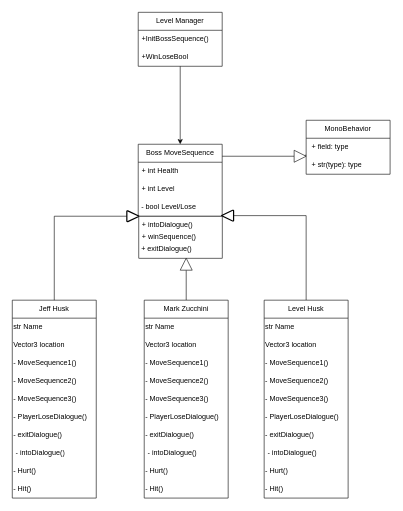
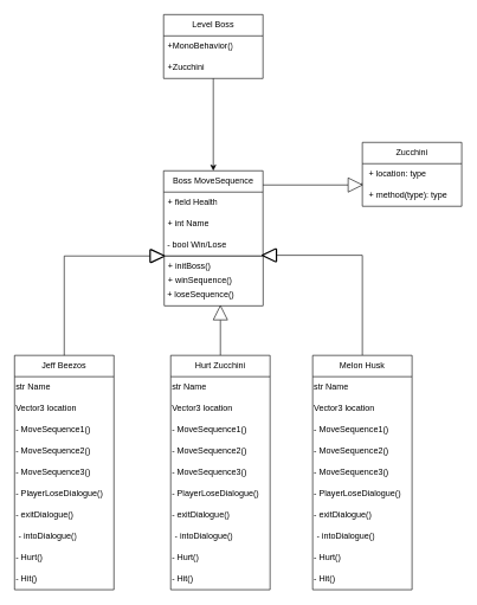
- <mxCell id="3" value="Level Manager" style="swimlane;fontStyle=0;childLayout=stackLayout;horizontal=1;startSize=30;horizontalStack=0;resizeParent=1;resizeParentMax=0;resizeLast=0;collapsible=1;marginBottom=0;whiteSpace=wrap;html=1;" vertex="1" parent="1"><mxGeometry x="230" y="20" width="140" height="90" as="geometry" /></mxCell>
+ <mxCell id="3" value="Level Boss" style="swimlane;fontStyle=0;childLayout=stackLayout;horizontal=1;startSize=30;horizontalStack=0;resizeParent=1;resizeParentMax=0;resizeLast=0;collapsible=1;marginBottom=0;whiteSpace=wrap;html=1;" vertex="1" parent="1"><mxGeometry x="230" y="20" width="140" height="90" as="geometry" /></mxCell>
- <mxCell id="4" value="+InitBossSequence()" style="text;strokeColor=none;fillColor=none;align=left;verticalAlign=middle;spacingLeft=4;spacingRight=4;overflow=hidden;points=[[0,0.5],[1,0.5]];portConstraint=eastwest;rotatable=0;whiteSpace=wrap;html=1;" vertex="1" parent="3"><mxGeometry y="30" width="140" height="30" as="geometry" /></mxCell>
+ <mxCell id="4" value="+MonoBehavior()" style="text;strokeColor=none;fillColor=none;align=left;verticalAlign=middle;spacingLeft=4;spacingRight=4;overflow=hidden;points=[[0,0.5],[1,0.5]];portConstraint=eastwest;rotatable=0;whiteSpace=wrap;html=1;" vertex="1" parent="3"><mxGeometry y="30" width="140" height="30" as="geometry" /></mxCell>
- <mxCell id="5" value="+WinLoseBool" style="text;strokeColor=none;fillColor=none;align=left;verticalAlign=middle;spacingLeft=4;spacingRight=4;overflow=hidden;points=[[0,0.5],[1,0.5]];portConstraint=eastwest;rotatable=0;whiteSpace=wrap;html=1;" vertex="1" parent="3"><mxGeometry y="60" width="140" height="30" as="geometry" /></mxCell>
+ <mxCell id="5" value="+Zucchini" style="text;strokeColor=none;fillColor=none;align=left;verticalAlign=middle;spacingLeft=4;spacingRight=4;overflow=hidden;points=[[0,0.5],[1,0.5]];portConstraint=eastwest;rotatable=0;whiteSpace=wrap;html=1;" vertex="1" parent="3"><mxGeometry y="60" width="140" height="30" as="geometry" /></mxCell>
- <mxCell id="31" value="MonoBehavior" style="swimlane;fontStyle=0;childLayout=stackLayout;horizontal=1;startSize=30;horizontalStack=0;resizeParent=1;resizeParentMax=0;resizeLast=0;collapsible=1;marginBottom=0;whiteSpace=wrap;html=1;" vertex="1" parent="1"><mxGeometry x="510" y="200" width="140" height="90" as="geometry" /></mxCell>
+ <mxCell id="31" value="Zucchini" style="swimlane;fontStyle=0;childLayout=stackLayout;horizontal=1;startSize=30;horizontalStack=0;resizeParent=1;resizeParentMax=0;resizeLast=0;collapsible=1;marginBottom=0;whiteSpace=wrap;html=1;" vertex="1" parent="1"><mxGeometry x="510" y="200" width="140" height="90" as="geometry" /></mxCell>
- <mxCell id="32" value="&amp;nbsp;+ field: type" style="text;strokeColor=none;fillColor=none;align=left;verticalAlign=middle;spacingLeft=4;spacingRight=4;overflow=hidden;points=[[0,0.5],[1,0.5]];portConstraint=eastwest;rotatable=0;whiteSpace=wrap;html=1;" vertex="1" parent="31"><mxGeometry y="30" width="140" height="30" as="geometry" /></mxCell>
+ <mxCell id="32" value="&amp;nbsp;+ location: type" style="text;strokeColor=none;fillColor=none;align=left;verticalAlign=middle;spacingLeft=4;spacingRight=4;overflow=hidden;points=[[0,0.5],[1,0.5]];portConstraint=eastwest;rotatable=0;whiteSpace=wrap;html=1;" vertex="1" parent="31"><mxGeometry y="30" width="140" height="30" as="geometry" /></mxCell>
- <mxCell id="33" value="&amp;nbsp;+ str(type): type" style="text;strokeColor=none;fillColor=none;align=left;verticalAlign=middle;spacingLeft=4;spacingRight=4;overflow=hidden;points=[[0,0.5],[1,0.5]];portConstraint=eastwest;rotatable=0;whiteSpace=wrap;html=1;" vertex="1" parent="31"><mxGeometry y="60" width="140" height="30" as="geometry" /></mxCell>
+ <mxCell id="33" value="&amp;nbsp;+ method(type): type" style="text;strokeColor=none;fillColor=none;align=left;verticalAlign=middle;spacingLeft=4;spacingRight=4;overflow=hidden;points=[[0,0.5],[1,0.5]];portConstraint=eastwest;rotatable=0;whiteSpace=wrap;html=1;" vertex="1" parent="31"><mxGeometry y="60" width="140" height="30" as="geometry" /></mxCell>
- <mxCell id="7" value="+ int Health" style="text;strokeColor=none;fillColor=none;align=left;verticalAlign=middle;spacingLeft=4;spacingRight=4;overflow=hidden;points=[[0,0.5],[1,0.5]];portConstraint=eastwest;rotatable=0;whiteSpace=wrap;html=1;" vertex="1" parent="6"><mxGeometry y="30" width="140" height="30" as="geometry" /></mxCell>
+ <mxCell id="7" value="+ field Health" style="text;strokeColor=none;fillColor=none;align=left;verticalAlign=middle;spacingLeft=4;spacingRight=4;overflow=hidden;points=[[0,0.5],[1,0.5]];portConstraint=eastwest;rotatable=0;whiteSpace=wrap;html=1;" vertex="1" parent="6"><mxGeometry y="30" width="140" height="30" as="geometry" /></mxCell>
- <mxCell id="8" value="+ int Level" style="text;strokeColor=none;fillColor=none;align=left;verticalAlign=middle;spacingLeft=4;spacingRight=4;overflow=hidden;points=[[0,0.5],[1,0.5]];portConstraint=eastwest;rotatable=0;whiteSpace=wrap;html=1;" vertex="1" parent="6"><mxGeometry y="60" width="140" height="30" as="geometry" /></mxCell>
+ <mxCell id="8" value="+ int Name" style="text;strokeColor=none;fillColor=none;align=left;verticalAlign=middle;spacingLeft=4;spacingRight=4;overflow=hidden;points=[[0,0.5],[1,0.5]];portConstraint=eastwest;rotatable=0;whiteSpace=wrap;html=1;" vertex="1" parent="6"><mxGeometry y="60" width="140" height="30" as="geometry" /></mxCell>
- <mxCell id="9" value="&amp;nbsp;- bool Level/Lose" style="text;html=1;align=left;verticalAlign=middle;whiteSpace=wrap;rounded=0;" vertex="1" parent="6"><mxGeometry y="90" width="140" height="30" as="geometry" /></mxCell>
+ <mxCell id="9" value="&amp;nbsp;- bool Win/Lose" style="text;html=1;align=left;verticalAlign=middle;whiteSpace=wrap;rounded=0;" vertex="1" parent="6"><mxGeometry y="90" width="140" height="30" as="geometry" /></mxCell>
- <mxCell id="27" value="&amp;nbsp;+ intoDialogue()" style="text;html=1;align=left;verticalAlign=middle;whiteSpace=wrap;rounded=0;" vertex="1" parent="1"><mxGeometry x="231" y="360" width="139" height="30" as="geometry" /></mxCell>
+ <mxCell id="27" value="&amp;nbsp;+ initBoss()" style="text;html=1;align=left;verticalAlign=middle;whiteSpace=wrap;rounded=0;" vertex="1" parent="1"><mxGeometry x="231" y="360" width="139" height="30" as="geometry" /></mxCell>
- <mxCell id="29" value="&amp;nbsp;+ exitDialogue()" style="text;html=1;align=left;verticalAlign=middle;whiteSpace=wrap;rounded=0;" vertex="1" parent="1"><mxGeometry x="230" y="400" width="140" height="30" as="geometry" /></mxCell>
+ <mxCell id="29" value="&amp;nbsp;+ loseSequence()" style="text;html=1;align=left;verticalAlign=middle;whiteSpace=wrap;rounded=0;" vertex="1" parent="1"><mxGeometry x="230" y="400" width="140" height="30" as="geometry" /></mxCell>
- <mxCell id="10" value="Jeff Husk" style="swimlane;fontStyle=0;childLayout=stackLayout;horizontal=1;startSize=30;horizontalStack=0;resizeParent=1;resizeParentMax=0;resizeLast=0;collapsible=1;marginBottom=0;whiteSpace=wrap;html=1;" vertex="1" parent="1"><mxGeometry x="20" y="500" width="140" height="330" as="geometry" /></mxCell>
+ <mxCell id="10" value="Jeff Beezos" style="swimlane;fontStyle=0;childLayout=stackLayout;horizontal=1;startSize=30;horizontalStack=0;resizeParent=1;resizeParentMax=0;resizeLast=0;collapsible=1;marginBottom=0;whiteSpace=wrap;html=1;" vertex="1" parent="1"><mxGeometry x="20" y="500" width="140" height="330" as="geometry" /></mxCell>
- <mxCell id="38" value="Mark Zucchini" style="swimlane;fontStyle=0;childLayout=stackLayout;horizontal=1;startSize=30;horizontalStack=0;resizeParent=1;resizeParentMax=0;resizeLast=0;collapsible=1;marginBottom=0;whiteSpace=wrap;html=1;" vertex="1" parent="1"><mxGeometry x="240" y="500" width="140" height="330" as="geometry" /></mxCell>
+ <mxCell id="38" value="Hurt Zucchini" style="swimlane;fontStyle=0;childLayout=stackLayout;horizontal=1;startSize=30;horizontalStack=0;resizeParent=1;resizeParentMax=0;resizeLast=0;collapsible=1;marginBottom=0;whiteSpace=wrap;html=1;" vertex="1" parent="1"><mxGeometry x="240" y="500" width="140" height="330" as="geometry" /></mxCell>
- <mxCell id="49" value="Level Husk" style="swimlane;fontStyle=0;childLayout=stackLayout;horizontal=1;startSize=30;horizontalStack=0;resizeParent=1;resizeParentMax=0;resizeLast=0;collapsible=1;marginBottom=0;whiteSpace=wrap;html=1;" vertex="1" parent="1"><mxGeometry x="440" y="500" width="140" height="330" as="geometry" /></mxCell>
+ <mxCell id="49" value="Melon Husk" style="swimlane;fontStyle=0;childLayout=stackLayout;horizontal=1;startSize=30;horizontalStack=0;resizeParent=1;resizeParentMax=0;resizeLast=0;collapsible=1;marginBottom=0;whiteSpace=wrap;html=1;" vertex="1" parent="1"><mxGeometry x="440" y="500" width="140" height="330" as="geometry" /></mxCell>
